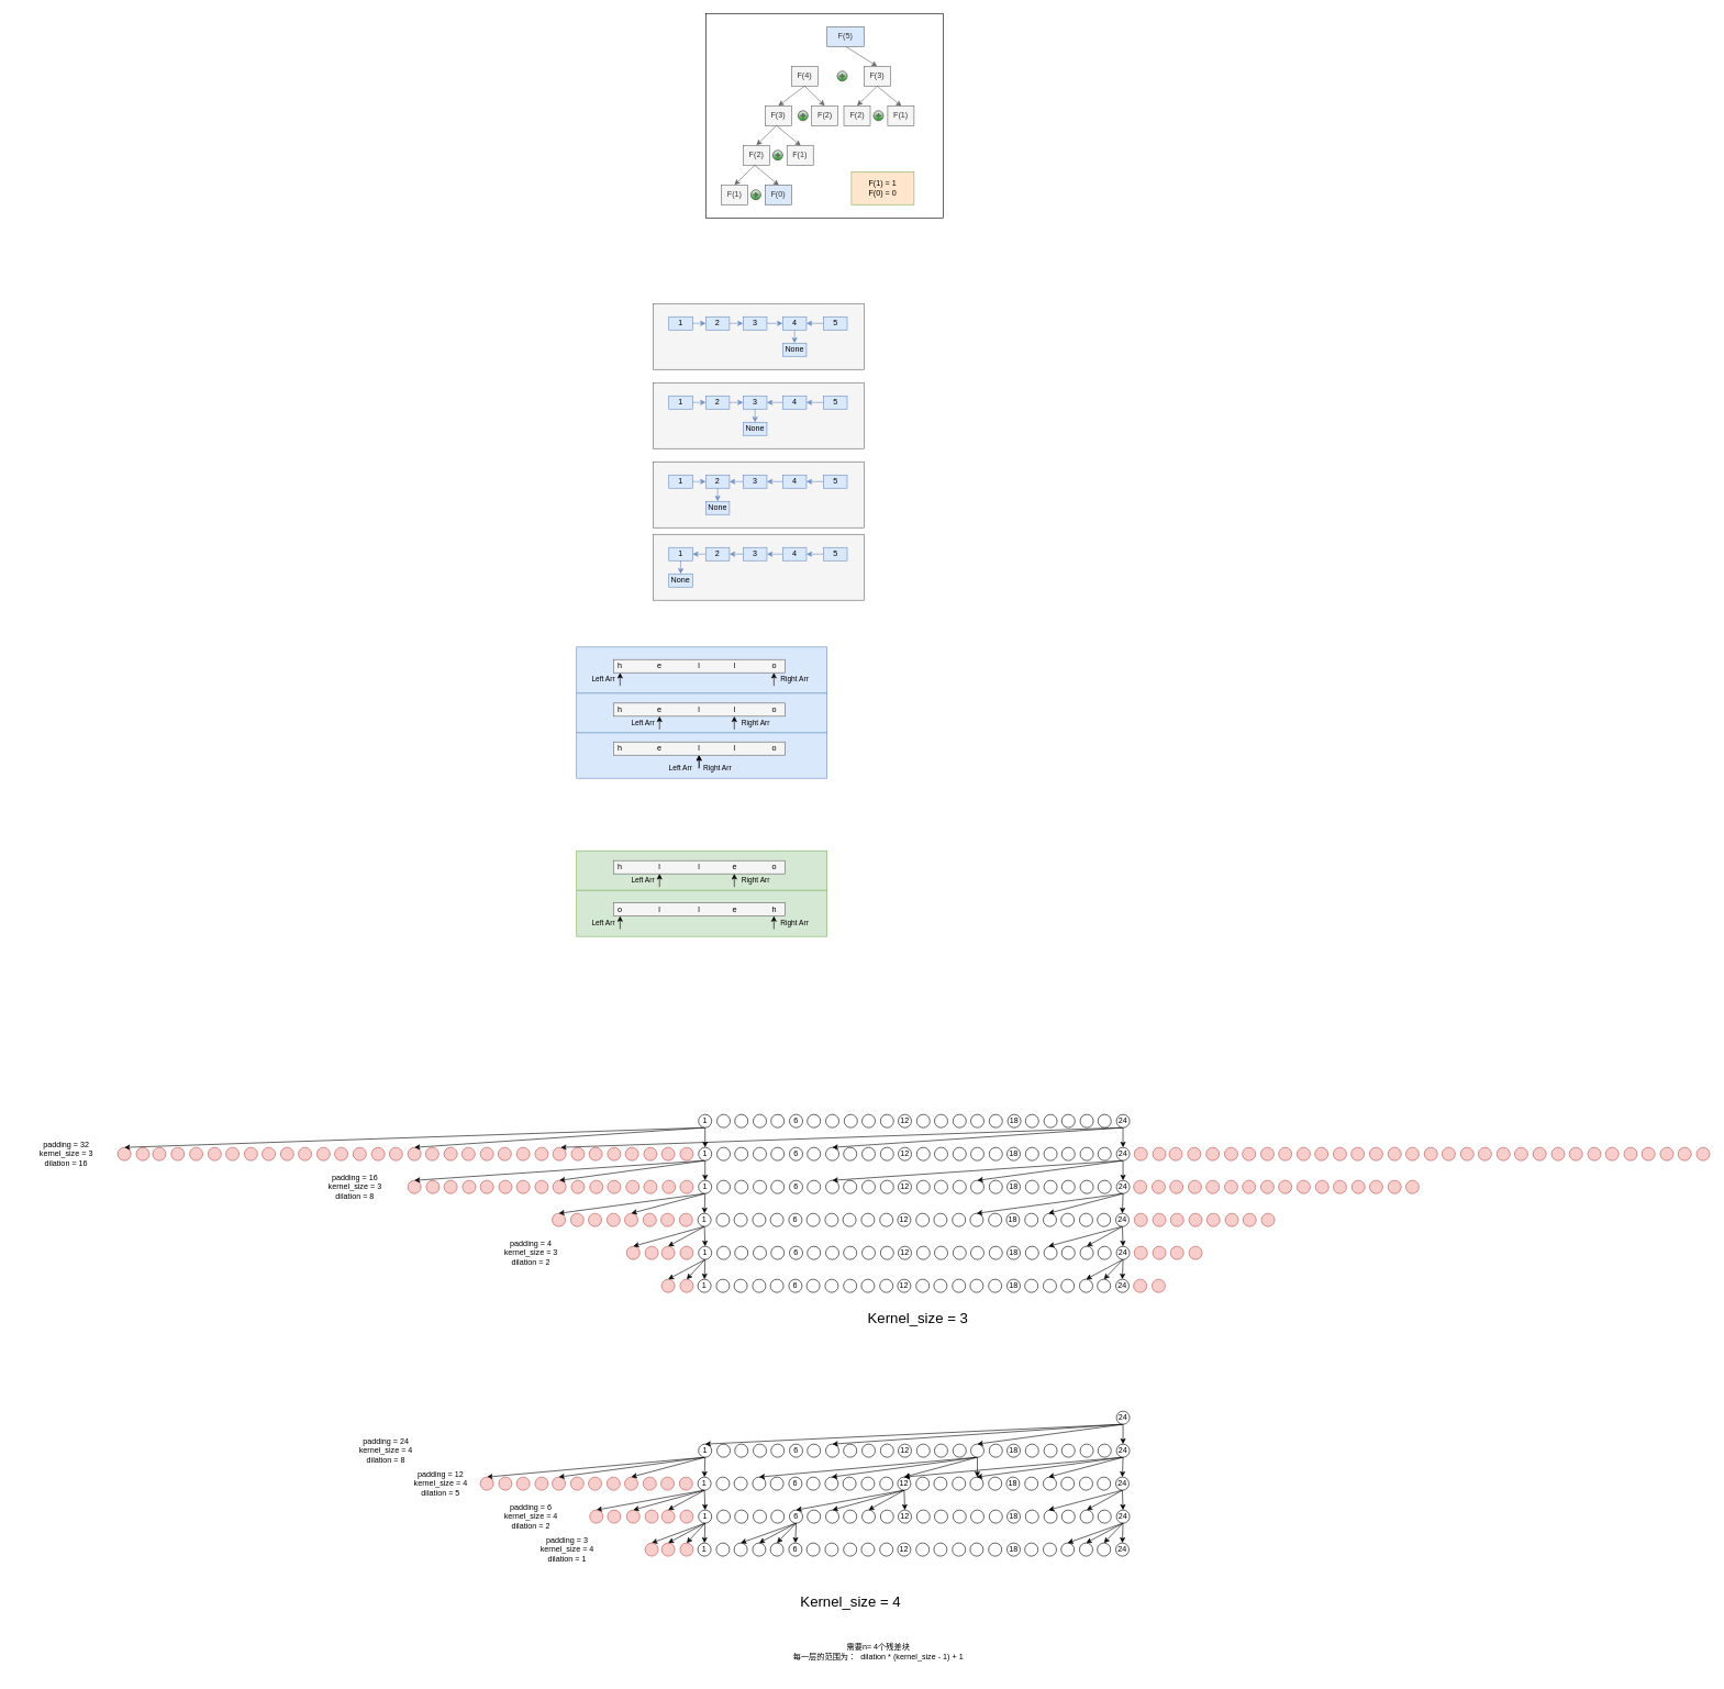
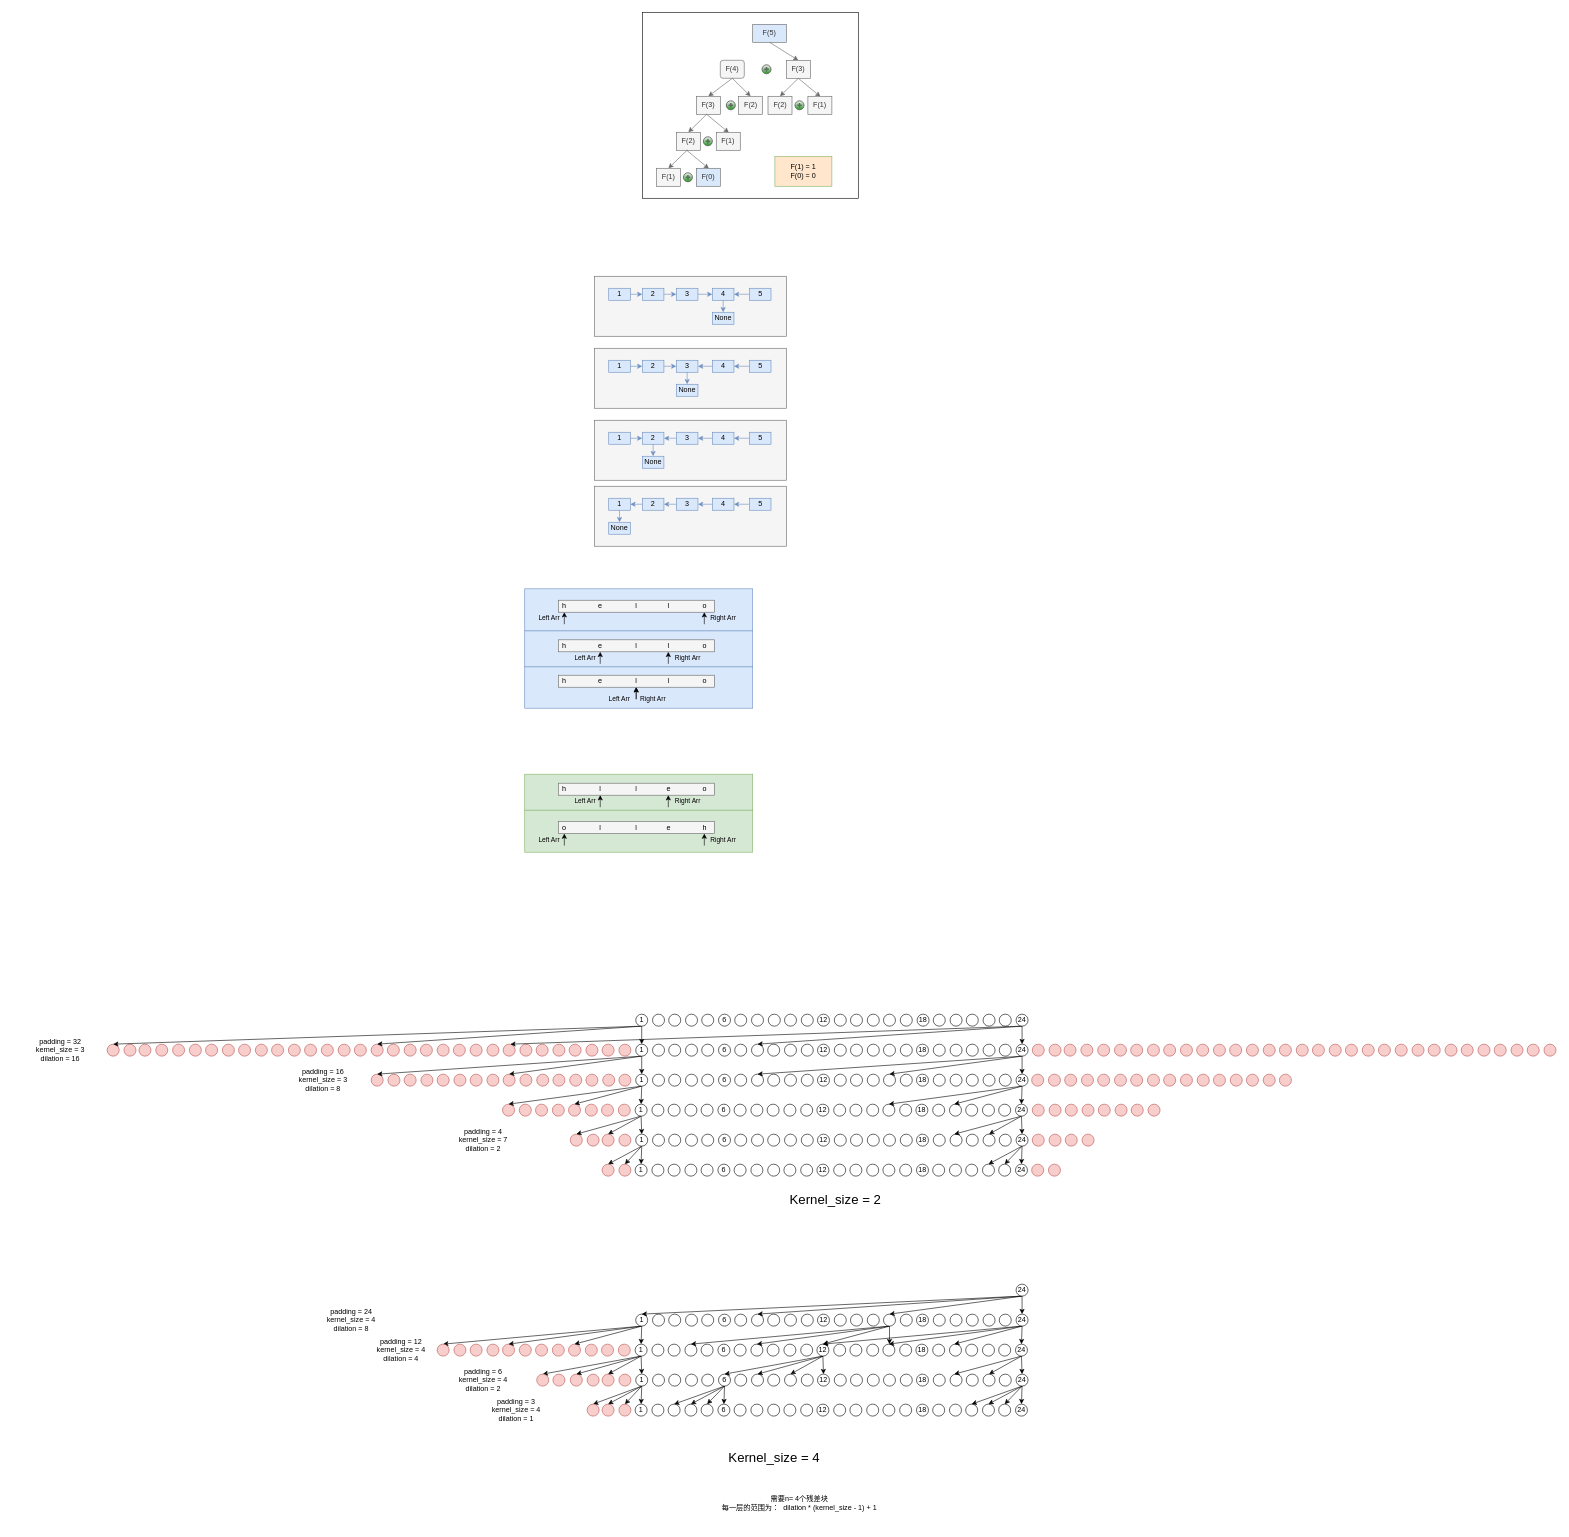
- <mxCell id="12" value="F(4)" style="rounded=0;whiteSpace=wrap;html=1;fillColor=#f5f5f5;strokeColor=#666666;fontColor=#333333;" parent="1" vertex="1"><mxGeometry x="1200" y="100" width="40" height="30" as="geometry" /></mxCell>
+ <mxCell id="12" value="F(4)" style="whiteSpace=wrap;html=1;fillColor=#f5f5f5;strokeColor=#666666;fontColor=#333333;rounded=1;" parent="1" vertex="1"><mxGeometry x="1200" y="100" width="40" height="30" as="geometry" /></mxCell>
- <mxCell id="194" value="padding = 4&lt;br&gt;kernel_size = 3&lt;br&gt;dilation = 2" style="text;html=1;strokeColor=none;fillColor=none;align=center;verticalAlign=middle;whiteSpace=wrap;rounded=0;" vertex="1" parent="1"><mxGeometry x="725" y="1880" width="160" height="40" as="geometry" /></mxCell>
+ <mxCell id="194" value="padding = 4&lt;br&gt;kernel_size = 7&lt;br&gt;dilation = 2" style="text;html=1;strokeColor=none;fillColor=none;align=center;verticalAlign=middle;whiteSpace=wrap;rounded=0;" vertex="1" parent="1"><mxGeometry x="725" y="1880" width="160" height="40" as="geometry" /></mxCell>
- <mxCell id="595" value="&lt;font style=&quot;font-size: 22px&quot;&gt;Kernel_size = 3&lt;/font&gt;" style="text;html=1;strokeColor=none;fillColor=none;align=center;verticalAlign=middle;whiteSpace=wrap;rounded=0;" vertex="1" parent="1"><mxGeometry x="1272" y="1990" width="240" height="20" as="geometry" /></mxCell>
+ <mxCell id="595" value="&lt;font style=&quot;font-size: 22px&quot;&gt;Kernel_size = 2&lt;/font&gt;" style="text;html=1;strokeColor=none;fillColor=none;align=center;verticalAlign=middle;whiteSpace=wrap;rounded=0;" vertex="1" parent="1"><mxGeometry x="1272" y="1990" width="240" height="20" as="geometry" /></mxCell>
- <mxCell id="536" value="padding = 12&lt;br&gt;kernel_size = 4&lt;br&gt;dilation = 5" style="text;html=1;strokeColor=none;fillColor=none;align=center;verticalAlign=middle;whiteSpace=wrap;rounded=0;" vertex="1" parent="1"><mxGeometry x="588" y="2230" width="160" height="40" as="geometry" /></mxCell>
+ <mxCell id="536" value="padding = 12&lt;br&gt;kernel_size = 4&lt;br&gt;dilation = 4" style="text;html=1;strokeColor=none;fillColor=none;align=center;verticalAlign=middle;whiteSpace=wrap;rounded=0;" vertex="1" parent="1"><mxGeometry x="588" y="2230" width="160" height="40" as="geometry" /></mxCell>
